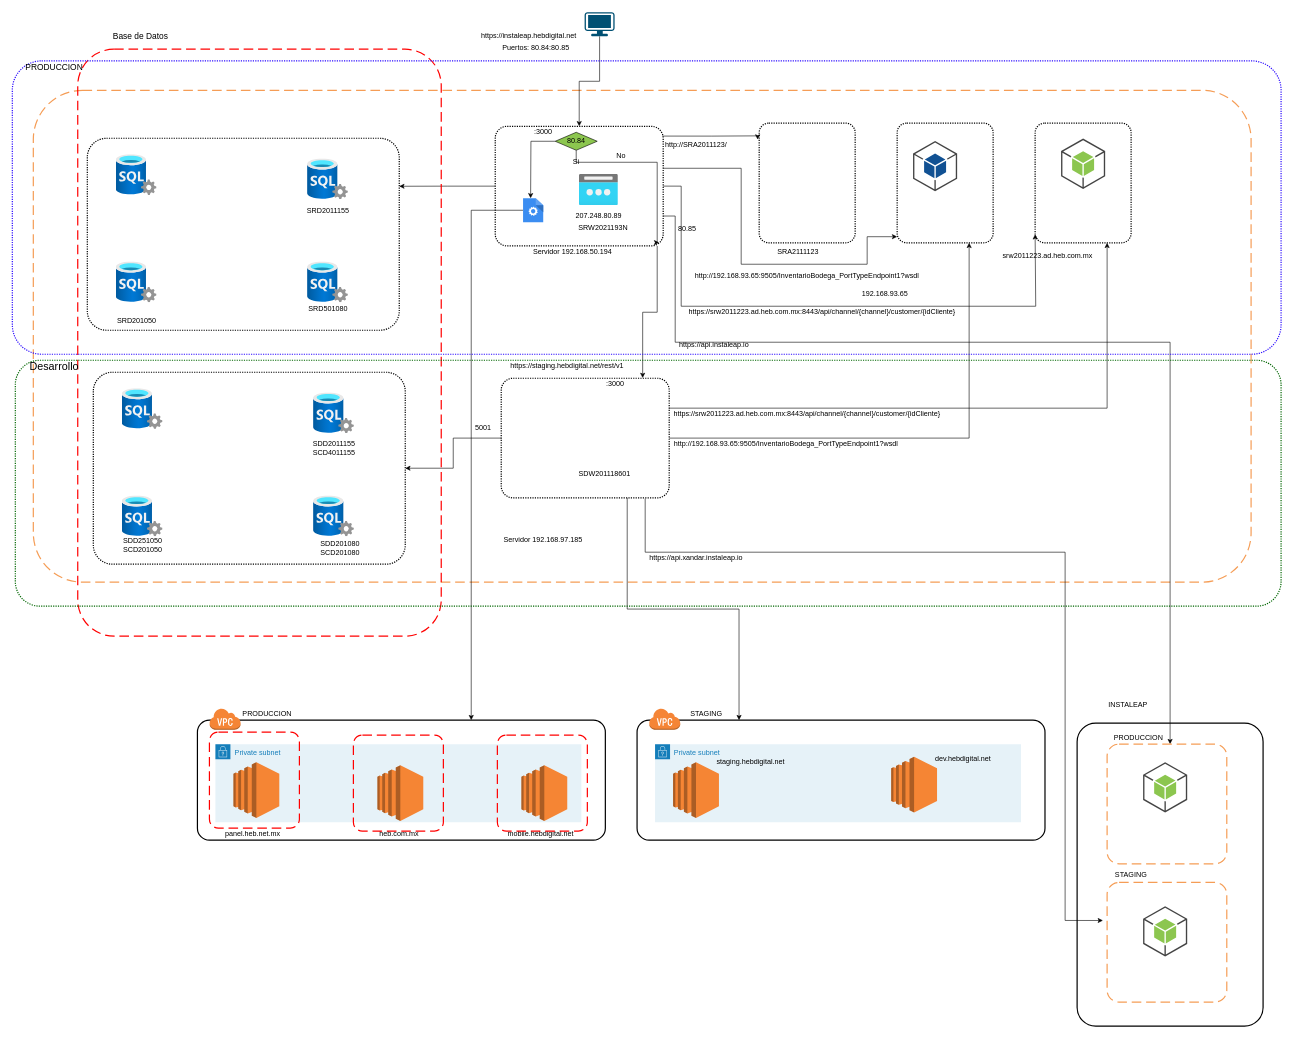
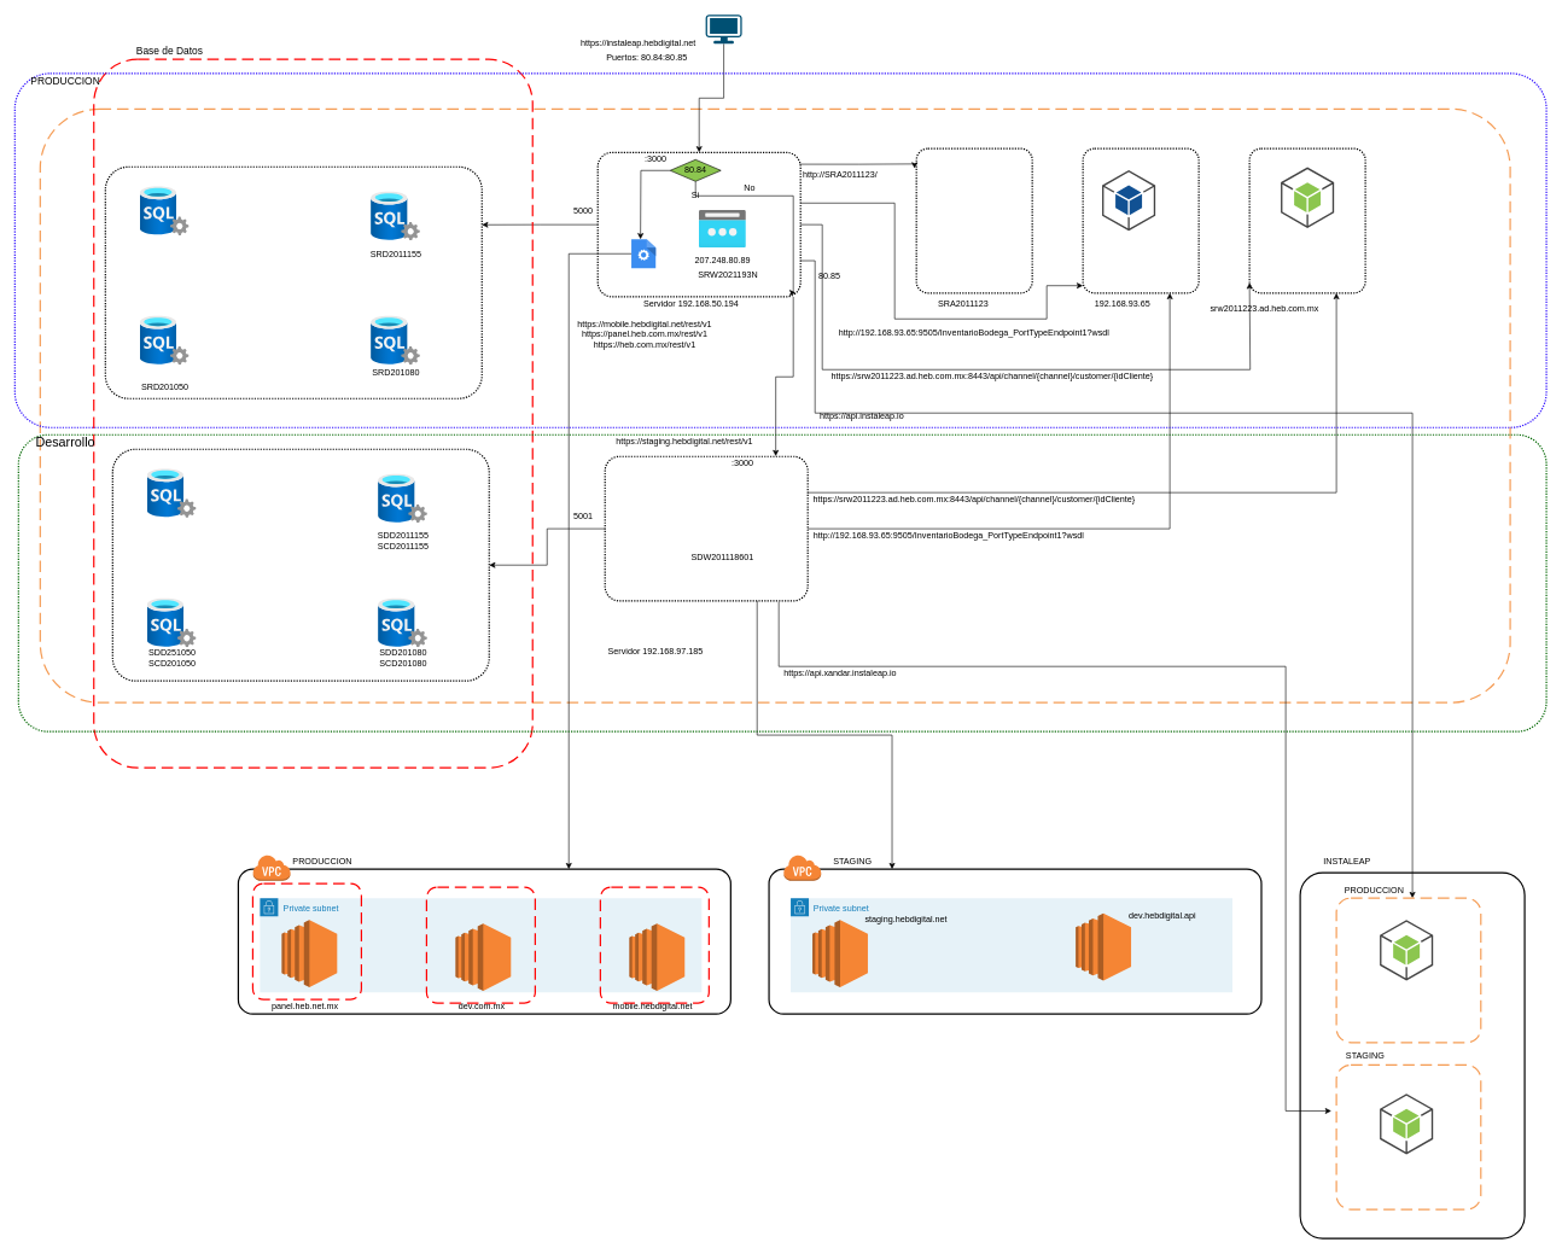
- <mxCell id="107" value="&lt;font style=&quot;font-size: 14px&quot;&gt;Base de Datos&lt;/font&gt;" style="text;html=1;strokeColor=none;fillColor=none;align=center;verticalAlign=middle;whiteSpace=wrap;rounded=0;" vertex="1" parent="1"><mxGeometry x="182.8" y="50" width="102.13" height="20" as="geometry" /></mxCell>
+ <mxCell id="107" value="&lt;font style=&quot;font-size: 14px&quot;&gt;Base de Datos&lt;/font&gt;" style="text;html=1;strokeColor=none;fillColor=none;align=center;verticalAlign=middle;whiteSpace=wrap;rounded=0;" vertex="1" parent="1"><mxGeometry x="182.8" y="60" width="102.13" height="20" as="geometry" /></mxCell>
+ <mxCell id="60" value="5000" style="text;html=1;strokeColor=none;fillColor=none;align=center;verticalAlign=middle;whiteSpace=wrap;rounded=0;" vertex="1" parent="1"><mxGeometry x="785" y="281" width="40" height="20" as="geometry" /></mxCell>
- <mxCell id="71" value="SRA2111123" style="text;html=1;strokeColor=none;fillColor=none;align=center;verticalAlign=middle;whiteSpace=wrap;rounded=0;" vertex="1" parent="1"><mxGeometry x="1289.5" y="409.5" width="80" height="20" as="geometry" /></mxCell>
+ <mxCell id="71" value="SRA2011123" style="text;html=1;strokeColor=none;fillColor=none;align=center;verticalAlign=middle;whiteSpace=wrap;rounded=0;" vertex="1" parent="1"><mxGeometry x="1289.5" y="409.5" width="80" height="20" as="geometry" /></mxCell>
+ <mxCell id="59" value="https://mobile.hebdigital.net/rest/v1&lt;br&gt;https://panel.heb.com.mx/rest/v1&lt;br&gt;https://heb.com.mx/rest/v1" style="text;html=1;strokeColor=none;fillColor=none;align=center;verticalAlign=middle;whiteSpace=wrap;rounded=0;" vertex="1" parent="1"><mxGeometry x="795" y="436" width="190" height="50" as="geometry" /></mxCell>
- <mxCell id="73" value="192.168.93.65" style="text;html=1;strokeColor=none;fillColor=none;align=center;verticalAlign=middle;whiteSpace=wrap;rounded=0;" vertex="1" parent="1"><mxGeometry x="1430" y="479.5" width="90" height="20" as="geometry" /></mxCell>
+ <mxCell id="73" value="192.168.93.65" style="text;html=1;strokeColor=none;fillColor=none;align=center;verticalAlign=middle;whiteSpace=wrap;rounded=0;" vertex="1" parent="1"><mxGeometry x="1505" y="409.5" width="90" height="20" as="geometry" /></mxCell>
- <mxCell id="61" value="SRD501080" style="text;html=1;strokeColor=none;fillColor=none;align=center;verticalAlign=middle;whiteSpace=wrap;rounded=0;" vertex="1" parent="1"><mxGeometry x="499.62" y="505" width="92.5" height="20" as="geometry" /></mxCell>
+ <mxCell id="61" value="SRD201080" style="text;html=1;strokeColor=none;fillColor=none;align=center;verticalAlign=middle;whiteSpace=wrap;rounded=0;" vertex="1" parent="1"><mxGeometry x="499.62" y="505" width="92.5" height="20" as="geometry" /></mxCell>
- <mxCell id="101" value="SDD2011155&lt;br&gt;SCD4011155" style="text;html=1;strokeColor=none;fillColor=none;align=center;verticalAlign=middle;whiteSpace=wrap;rounded=0;" vertex="1" parent="1"><mxGeometry x="509.62" y="731" width="92.5" height="29" as="geometry" /></mxCell>
+ <mxCell id="101" value="SDD2011155&lt;br&gt;SCD2011155" style="text;html=1;strokeColor=none;fillColor=none;align=center;verticalAlign=middle;whiteSpace=wrap;rounded=0;" vertex="1" parent="1"><mxGeometry x="509.62" y="731" width="92.5" height="29" as="geometry" /></mxCell>
- <mxCell id="16" value="SDW201118601" style="text;html=1;strokeColor=none;fillColor=none;align=center;verticalAlign=middle;whiteSpace=wrap;rounded=0;" vertex="1" parent="1"><mxGeometry x="961.25" y="780" width="92.5" height="20" as="geometry" /></mxCell>
+ <mxCell id="16" value="SDW201118601" style="text;html=1;strokeColor=none;fillColor=none;align=center;verticalAlign=middle;whiteSpace=wrap;rounded=0;" vertex="1" parent="1"><mxGeometry x="951.25" y="760" width="92.5" height="20" as="geometry" /></mxCell>
- <mxCell id="97" value="SDD201080&lt;br&gt;SCD201080" style="text;html=1;strokeColor=none;fillColor=none;align=center;verticalAlign=middle;whiteSpace=wrap;rounded=0;" vertex="1" parent="1"><mxGeometry x="519.62" y="900" width="92.5" height="25" as="geometry" /></mxCell>
+ <mxCell id="97" value="SDD201080&lt;br&gt;SCD201080" style="text;html=1;strokeColor=none;fillColor=none;align=center;verticalAlign=middle;whiteSpace=wrap;rounded=0;" vertex="1" parent="1"><mxGeometry x="509.62" y="895" width="92.5" height="25" as="geometry" /></mxCell>
- <mxCell id="76" value="INSTALEAP" style="text;html=1;strokeColor=none;fillColor=none;align=center;verticalAlign=middle;whiteSpace=wrap;rounded=0;" vertex="1" parent="1"><mxGeometry x="1835" y="1165" width="90" height="20" as="geometry" /></mxCell>
+ <mxCell id="76" value="INSTALEAP" style="text;html=1;strokeColor=none;fillColor=none;align=center;verticalAlign=middle;whiteSpace=wrap;rounded=0;" vertex="1" parent="1"><mxGeometry x="1815" y="1180" width="90" height="20" as="geometry" /></mxCell>
- <mxCell id="92" value="dev.hebdigital.net" style="text;html=1;strokeColor=none;fillColor=none;align=center;verticalAlign=middle;whiteSpace=wrap;rounded=0;" vertex="1" parent="1"><mxGeometry x="1555" y="1255" width="100" height="20" as="geometry" /></mxCell>
+ <mxCell id="92" value="dev.hebdigital.api" style="text;html=1;strokeColor=none;fillColor=none;align=center;verticalAlign=middle;whiteSpace=wrap;rounded=0;" vertex="1" parent="1"><mxGeometry x="1555" y="1255" width="100" height="20" as="geometry" /></mxCell>
- <mxCell id="56" value="heb.com.mx" style="text;html=1;strokeColor=none;fillColor=none;align=center;verticalAlign=middle;whiteSpace=wrap;rounded=0;" vertex="1" parent="1"><mxGeometry x="623.31" y="1380" width="84" height="20" as="geometry" /></mxCell>
+ <mxCell id="56" value="dev.com.mx" style="text;html=1;strokeColor=none;fillColor=none;align=center;verticalAlign=middle;whiteSpace=wrap;rounded=0;" vertex="1" parent="1"><mxGeometry x="623.31" y="1380" width="84" height="20" as="geometry" /></mxCell>
